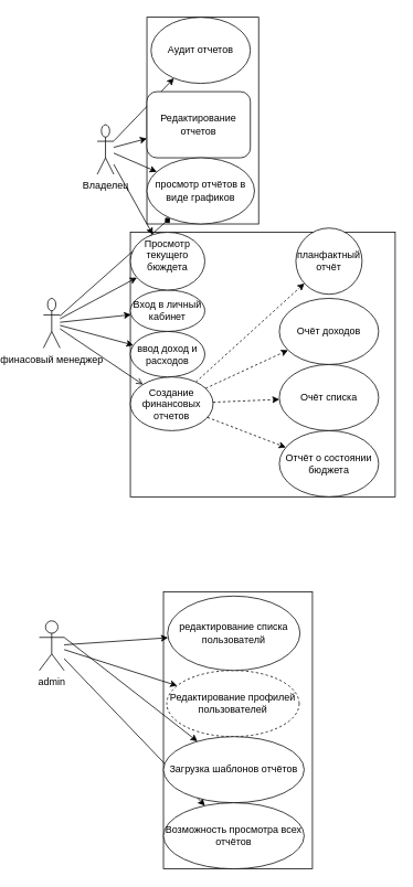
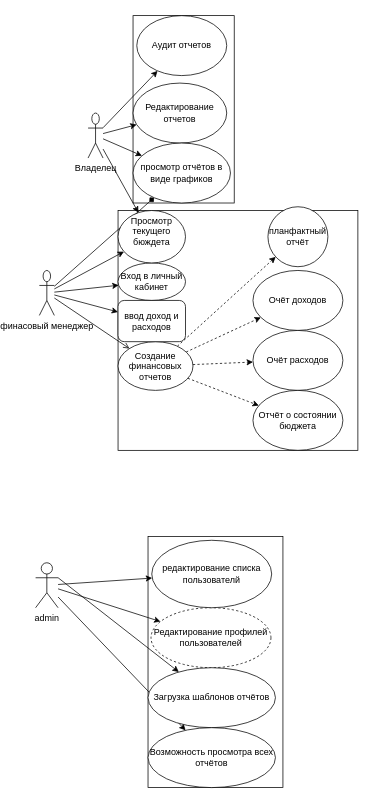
- <mxCell id="31" value="Редактирование отчетов" style="whiteSpace=wrap;html=1;rounded=1;" parent="1" vertex="1"><mxGeometry x="150" y="110" width="125" height="80" as="geometry" /></mxCell>
+ <mxCell id="31" value="Редактирование отчетов" style="ellipse;whiteSpace=wrap;html=1;" parent="1" vertex="1"><mxGeometry x="150" y="110" width="125" height="80" as="geometry" /></mxCell>
- <mxCell id="38" value="ввод доход и расходов" style="ellipse;whiteSpace=wrap;html=1;" parent="1" vertex="1"><mxGeometry x="130" y="400" width="90" height="55" as="geometry" /></mxCell>
+ <mxCell id="38" value="ввод доход и расходов" style="whiteSpace=wrap;html=1;rounded=1;" parent="1" vertex="1"><mxGeometry x="130" y="400" width="90" height="55" as="geometry" /></mxCell>
- <mxCell id="33" value="Очёт списка" style="ellipse;whiteSpace=wrap;html=1;" parent="1" vertex="1"><mxGeometry x="310" y="440" width="120" height="80" as="geometry" /></mxCell>
+ <mxCell id="33" value="Очёт расходов" style="ellipse;whiteSpace=wrap;html=1;" parent="1" vertex="1"><mxGeometry x="310" y="440" width="120" height="80" as="geometry" /></mxCell>
